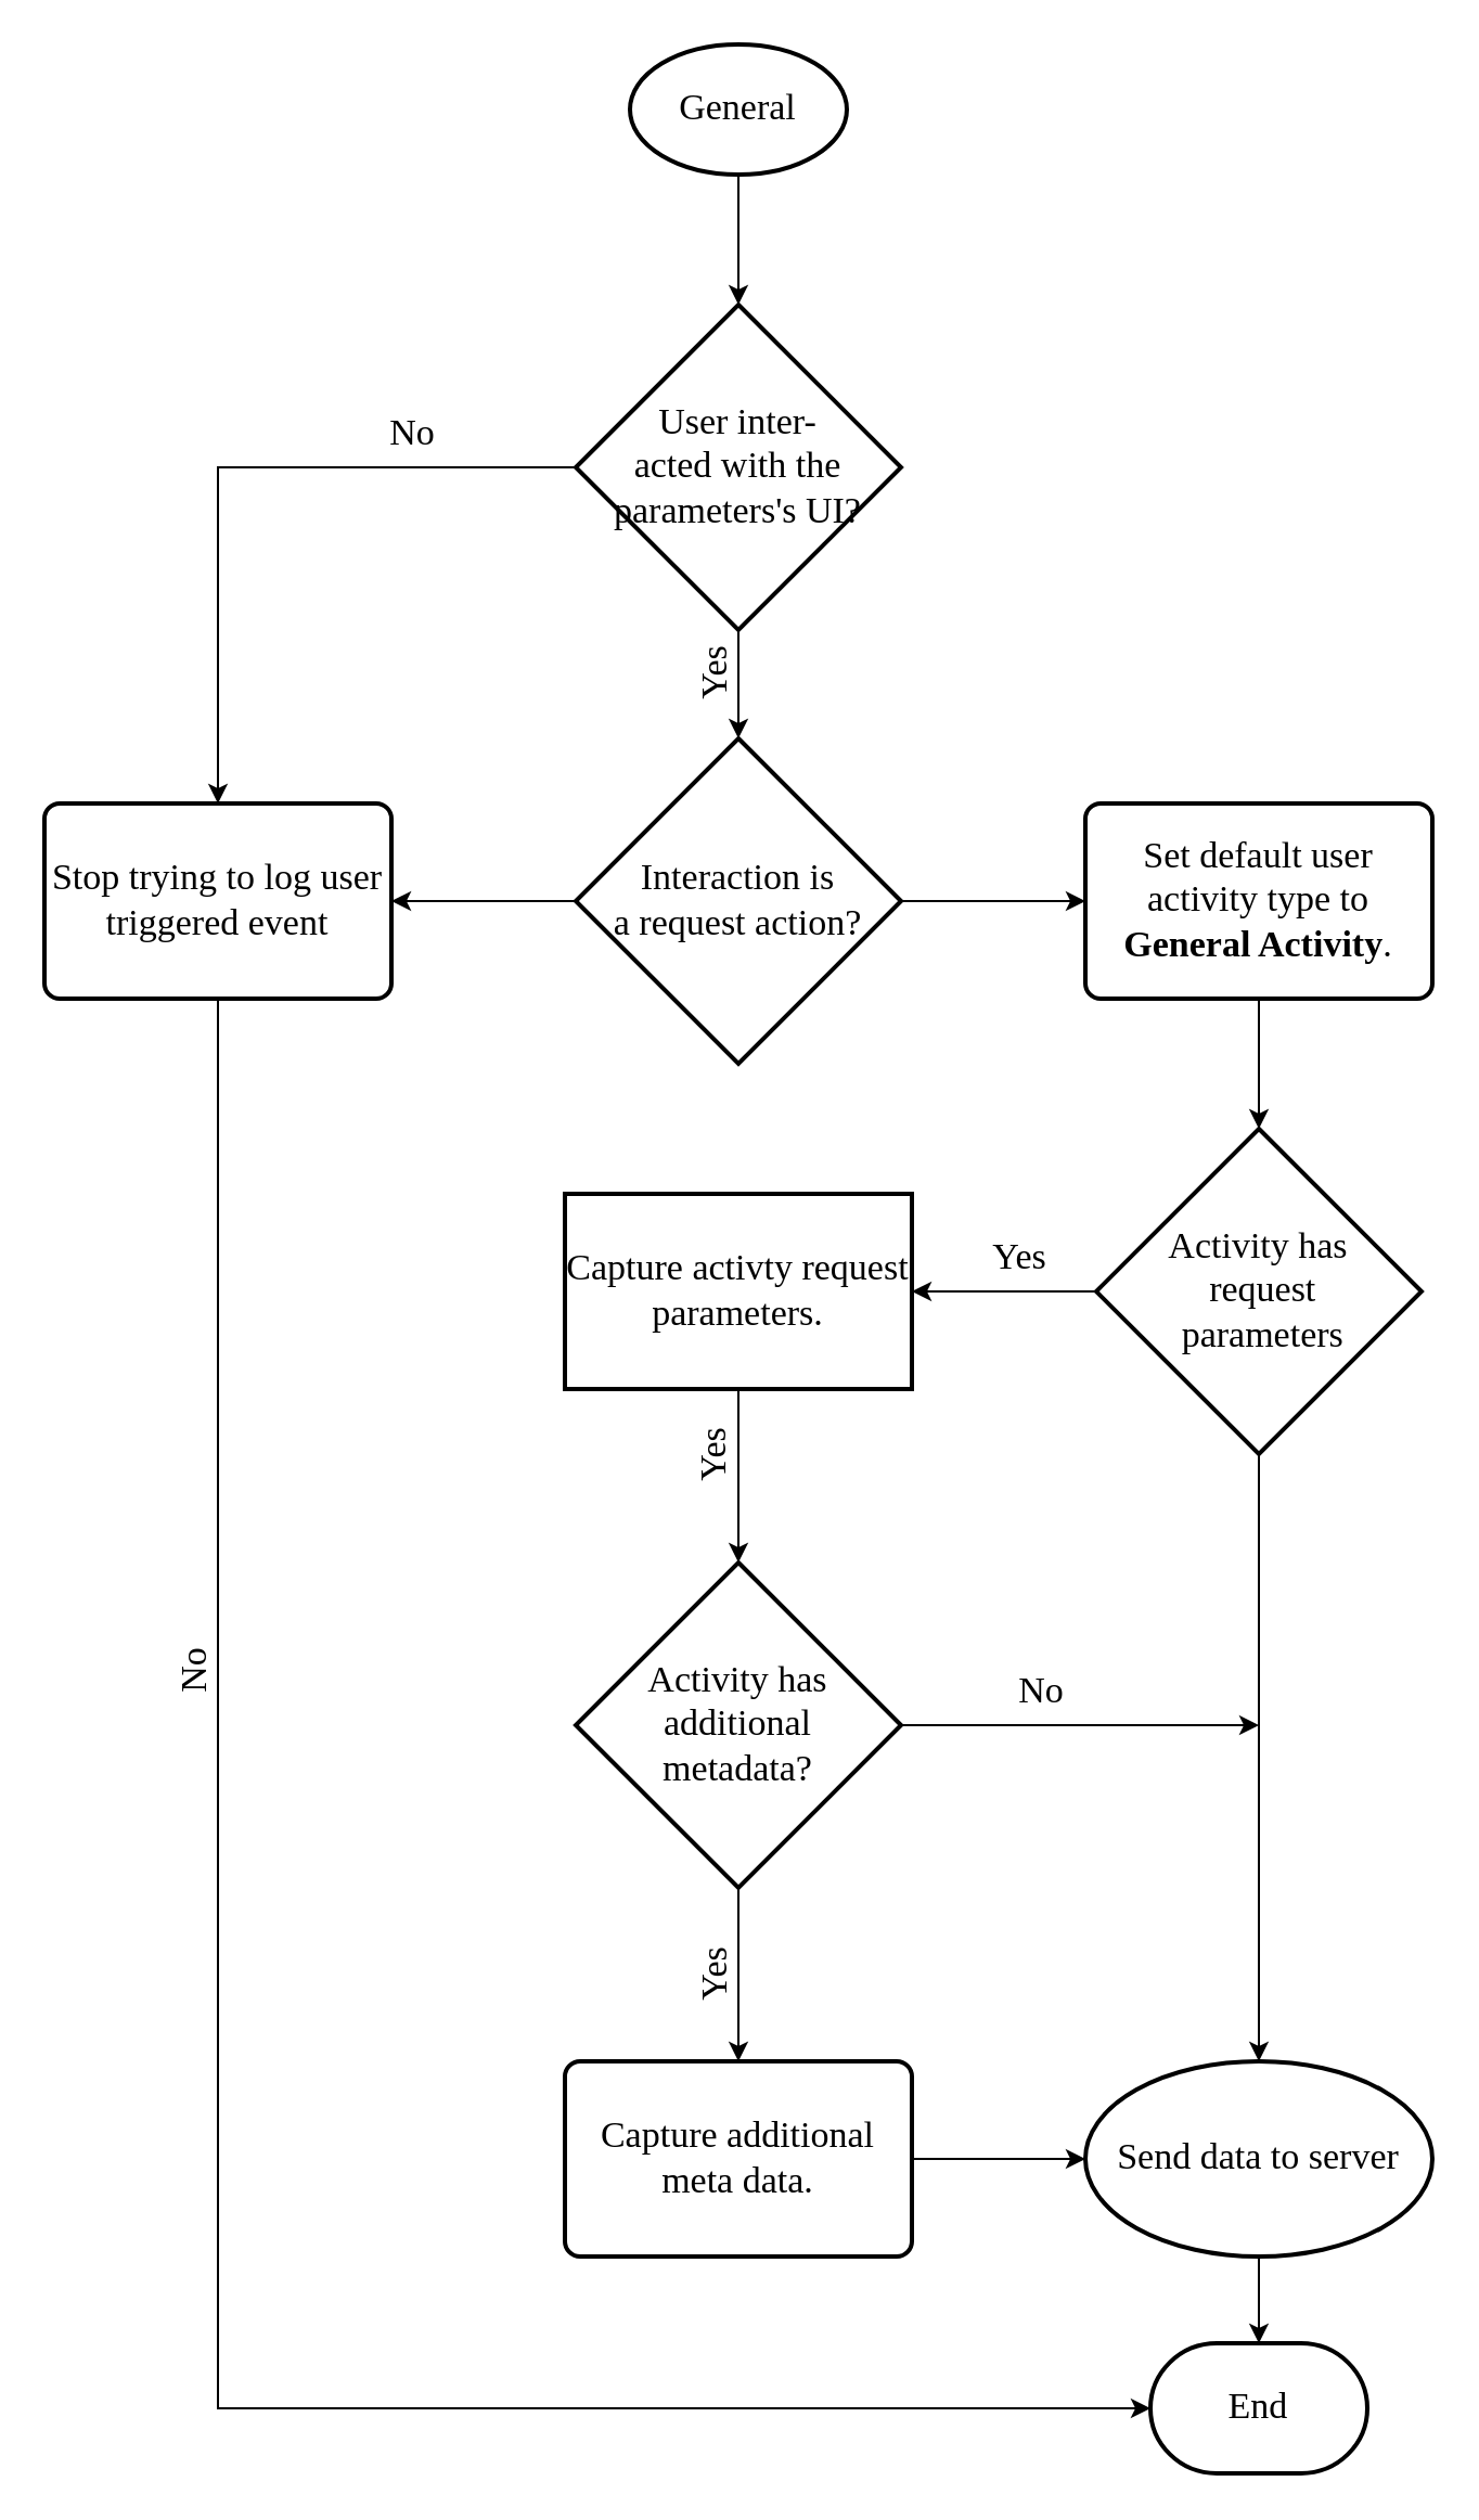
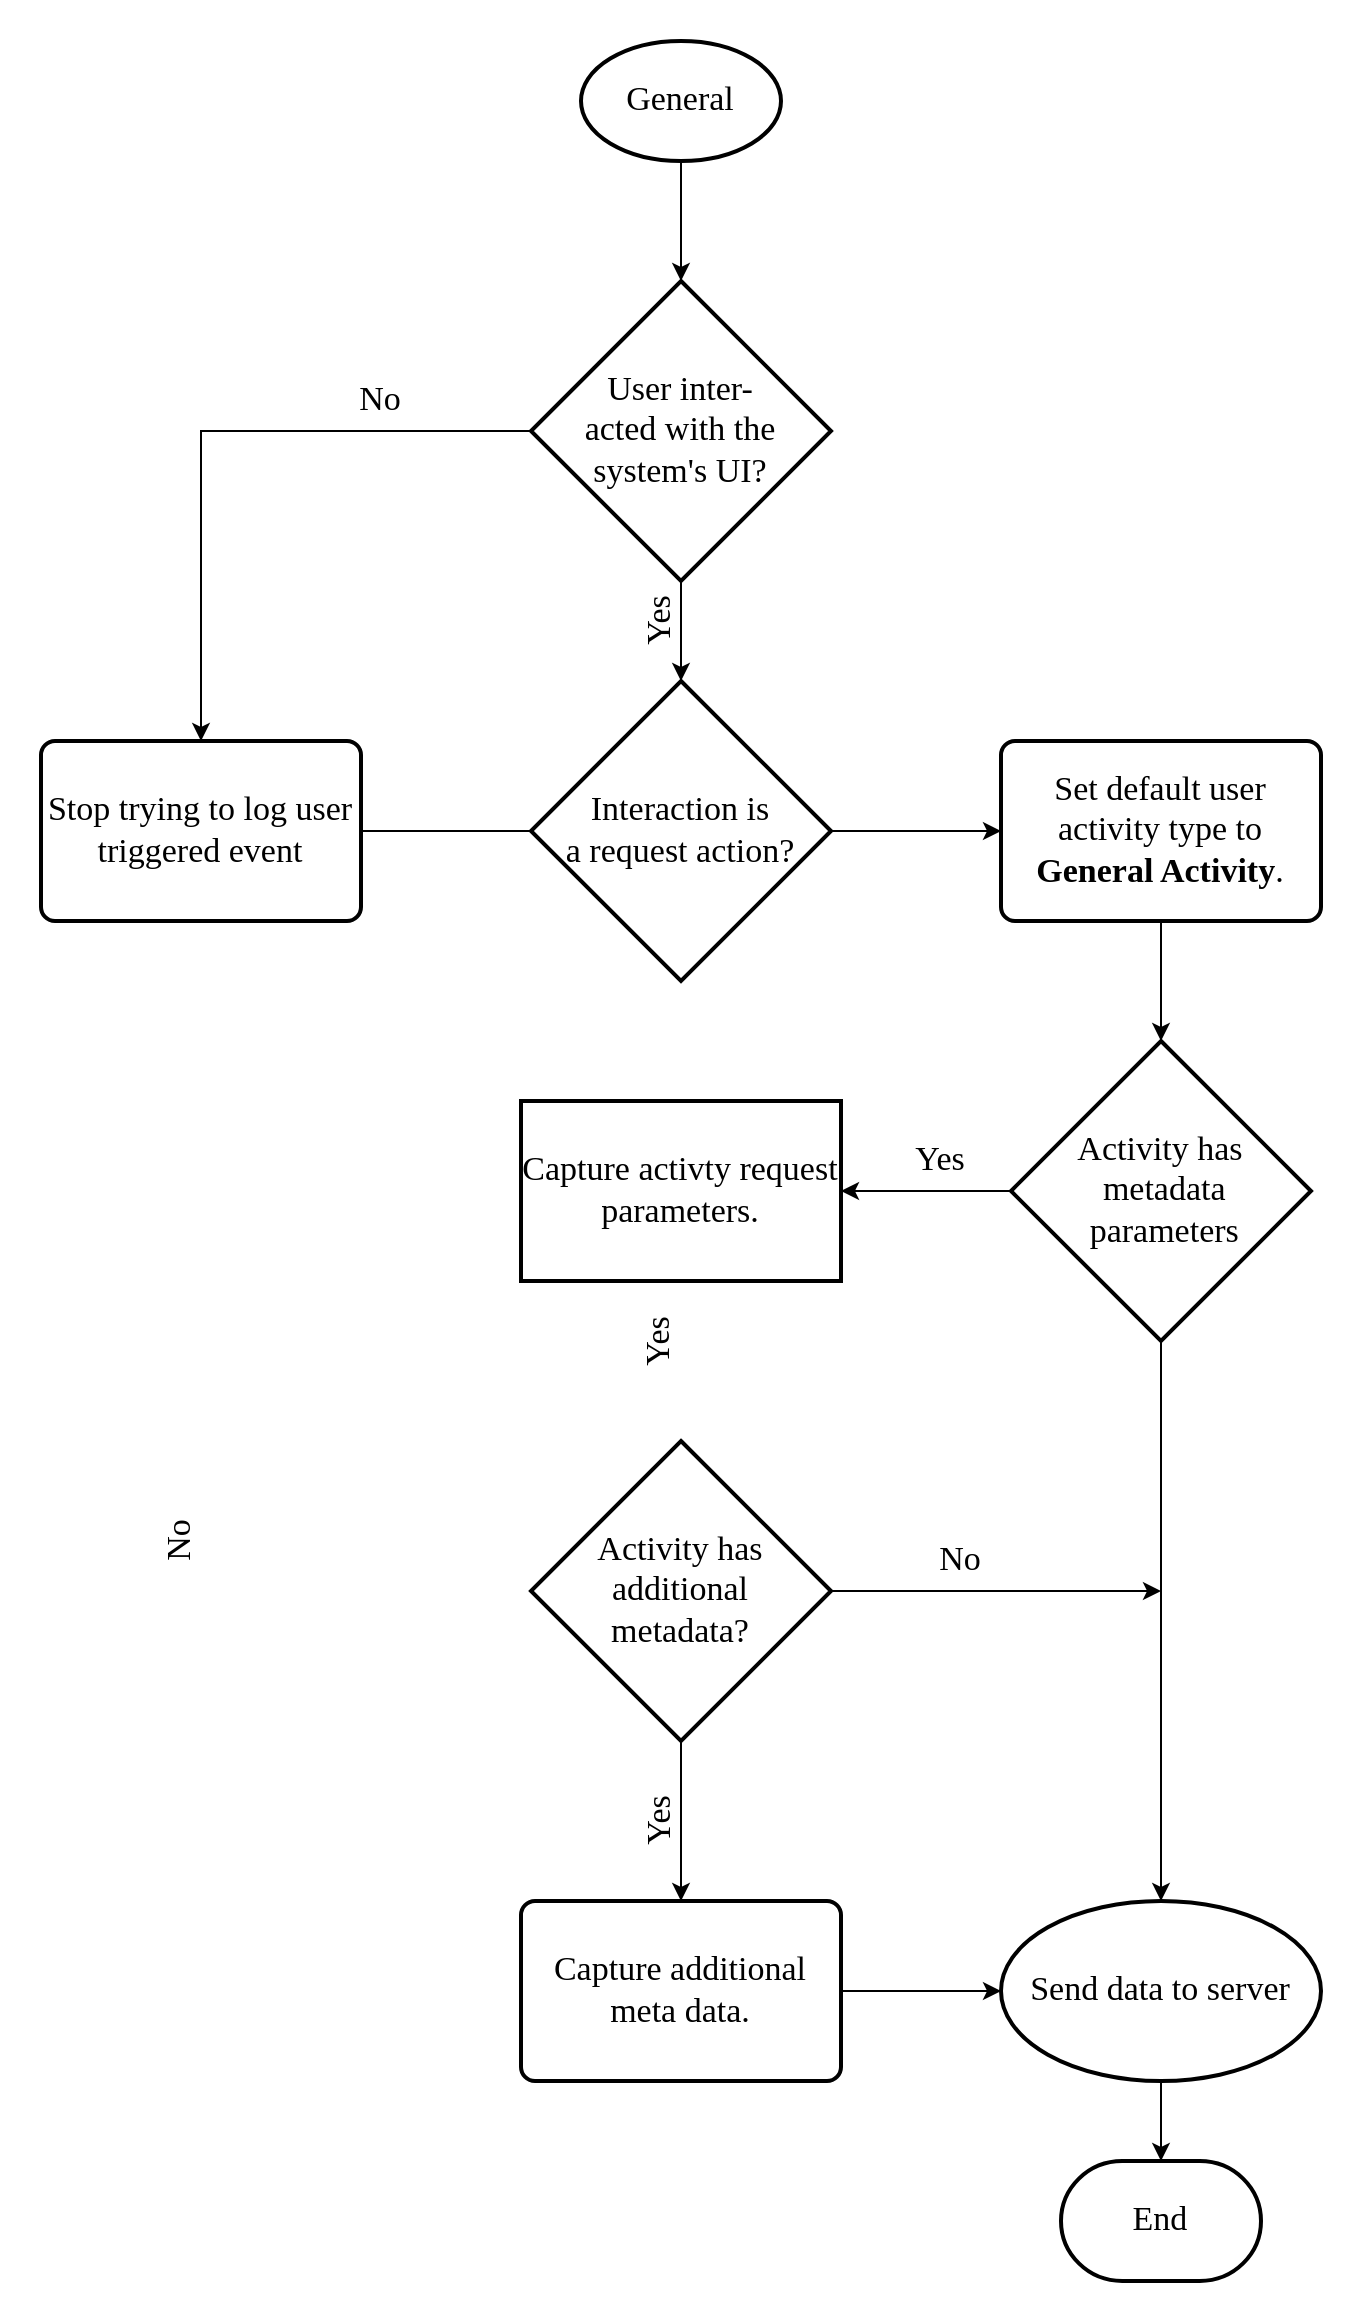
- <mxCell id="10" value="User inter-&lt;br&gt;acted with the parameters's UI?" style="strokeWidth=2;html=1;shape=mxgraph.flowchart.decision;whiteSpace=wrap;fontFamily=Times New Roman;fillColor=none;fontSize=17;" parent="1" vertex="1"><mxGeometry x="265" y="140" width="150" height="150" as="geometry" /></mxCell>
+ <mxCell id="10" value="User inter-&lt;br&gt;acted with the system's UI?" style="strokeWidth=2;html=1;shape=mxgraph.flowchart.decision;whiteSpace=wrap;fontFamily=Times New Roman;fillColor=none;fontSize=17;" parent="1" vertex="1"><mxGeometry x="265" y="140" width="150" height="150" as="geometry" /></mxCell>
- <mxCell id="5" style="edgeStyle=orthogonalEdgeStyle;rounded=0;orthogonalLoop=1;jettySize=auto;html=1;exitX=0;exitY=0.5;exitDx=0;exitDy=0;exitPerimeter=0;entryX=1;entryY=0.5;entryDx=0;entryDy=0;" parent="1" source="6" target="33" edge="1"><mxGeometry relative="1" as="geometry" /></mxCell>
+ <mxCell id="5" style="edgeStyle=orthogonalEdgeStyle;rounded=0;orthogonalLoop=1;jettySize=auto;html=1;exitX=0;exitY=0.5;exitDx=0;exitDy=0;exitPerimeter=0;entryX=1;entryY=0.5;entryDx=0;entryDy=0;endArrow=none;" parent="1" source="6" target="33" edge="1"><mxGeometry relative="1" as="geometry" /></mxCell>
- <mxCell id="25" value="Activity has&lt;br&gt;&amp;nbsp;request&lt;br&gt;&amp;nbsp;parameters" style="strokeWidth=2;html=1;shape=mxgraph.flowchart.decision;whiteSpace=wrap;fontFamily=Times New Roman;fillColor=none;fontSize=17;" parent="1" vertex="1"><mxGeometry x="505" y="520" width="150" height="150" as="geometry" /></mxCell>
+ <mxCell id="25" value="Activity has&lt;br&gt;&amp;nbsp;metadata&lt;br&gt;&amp;nbsp;parameters" style="strokeWidth=2;html=1;shape=mxgraph.flowchart.decision;whiteSpace=wrap;fontFamily=Times New Roman;fillColor=none;fontSize=17;" parent="1" vertex="1"><mxGeometry x="505" y="520" width="150" height="150" as="geometry" /></mxCell>
- <mxCell id="17" style="edgeStyle=orthogonalEdgeStyle;rounded=0;orthogonalLoop=1;jettySize=auto;html=1;exitX=0.5;exitY=1;exitDx=0;exitDy=0;entryX=0.5;entryY=0;entryDx=0;entryDy=0;entryPerimeter=0;" parent="1" source="18" target="16" edge="1"><mxGeometry relative="1" as="geometry" /></mxCell>
- <mxCell id="32" style="edgeStyle=orthogonalEdgeStyle;rounded=0;orthogonalLoop=1;jettySize=auto;html=1;exitX=0.5;exitY=1;exitDx=0;exitDy=0;entryX=0;entryY=0.5;entryDx=0;entryDy=0;entryPerimeter=0;" parent="1" source="33" target="11" edge="1"><mxGeometry relative="1" as="geometry" /></mxCell>
